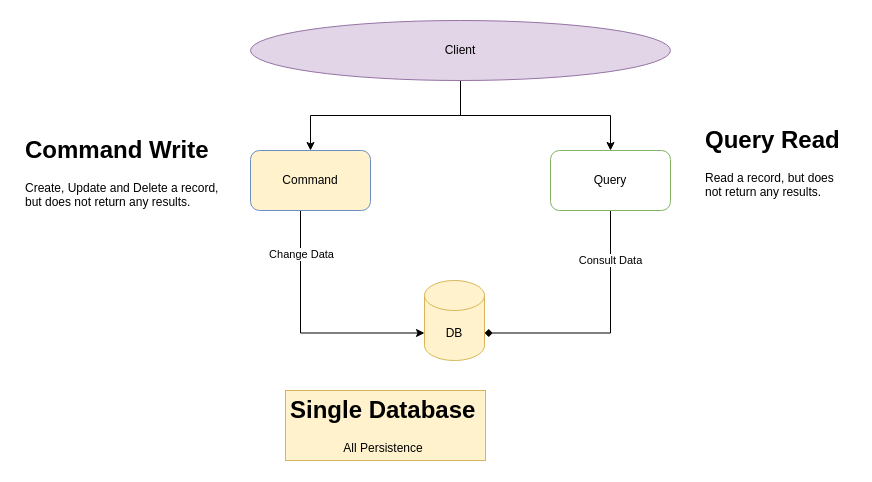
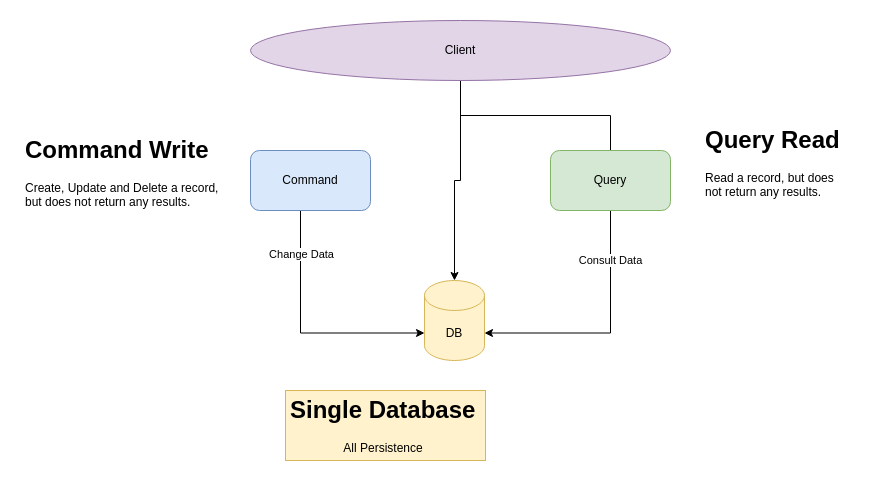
- <mxCell id="2" style="edgeStyle=orthogonalEdgeStyle;rounded=0;orthogonalLoop=1;jettySize=auto;html=1;" edge="1" parent="1" source="4" target="8"><mxGeometry relative="1" as="geometry" /></mxCell>
+ <mxCell id="2" style="edgeStyle=orthogonalEdgeStyle;rounded=0;orthogonalLoop=1;jettySize=auto;html=1;" edge="1" parent="1" source="4" target="5"><mxGeometry relative="1" as="geometry" /></mxCell>
- <mxCell id="3" style="edgeStyle=orthogonalEdgeStyle;rounded=0;orthogonalLoop=1;jettySize=auto;html=1;entryX=0.5;entryY=0;entryDx=0;entryDy=0;" edge="1" parent="1" source="4" target="11"><mxGeometry relative="1" as="geometry" /></mxCell>
+ <mxCell id="3" style="edgeStyle=orthogonalEdgeStyle;rounded=0;orthogonalLoop=1;jettySize=auto;html=1;entryX=0.5;entryY=0;entryDx=0;entryDy=0;endArrow=none;" edge="1" parent="1" source="4" target="11"><mxGeometry relative="1" as="geometry" /></mxCell>
- <mxCell id="8" value="Command" style="rounded=1;whiteSpace=wrap;html=1;fillColor=#fff2cc;strokeColor=#6c8ebf;" vertex="1" parent="1"><mxGeometry x="250" y="150" width="120" height="60" as="geometry" /></mxCell>
+ <mxCell id="8" value="Command" style="rounded=1;whiteSpace=wrap;html=1;fillColor=#dae8fc;strokeColor=#6c8ebf;" vertex="1" parent="1"><mxGeometry x="250" y="150" width="120" height="60" as="geometry" /></mxCell>
- <mxCell id="11" value="Query" style="rounded=1;whiteSpace=wrap;html=1;fillColor=#ffffff;strokeColor=#82b366;" vertex="1" parent="1"><mxGeometry x="550" y="150" width="120" height="60" as="geometry" /></mxCell>
+ <mxCell id="11" value="Query" style="rounded=1;whiteSpace=wrap;html=1;fillColor=#d5e8d4;strokeColor=#82b366;" vertex="1" parent="1"><mxGeometry x="550" y="150" width="120" height="60" as="geometry" /></mxCell>
- <mxCell id="9" style="edgeStyle=orthogonalEdgeStyle;rounded=0;orthogonalLoop=1;jettySize=auto;html=1;entryX=1;entryY=0;entryDx=0;entryDy=52.5;entryPerimeter=0;endArrow=diamond;" edge="1" parent="1" source="11" target="5"><mxGeometry relative="1" as="geometry"><Array as="points"><mxPoint x="610" y="333" /></Array></mxGeometry></mxCell>
+ <mxCell id="9" style="edgeStyle=orthogonalEdgeStyle;rounded=0;orthogonalLoop=1;jettySize=auto;html=1;entryX=1;entryY=0;entryDx=0;entryDy=52.5;entryPerimeter=0;" edge="1" parent="1" source="11" target="5"><mxGeometry relative="1" as="geometry"><Array as="points"><mxPoint x="610" y="333" /></Array></mxGeometry></mxCell>
